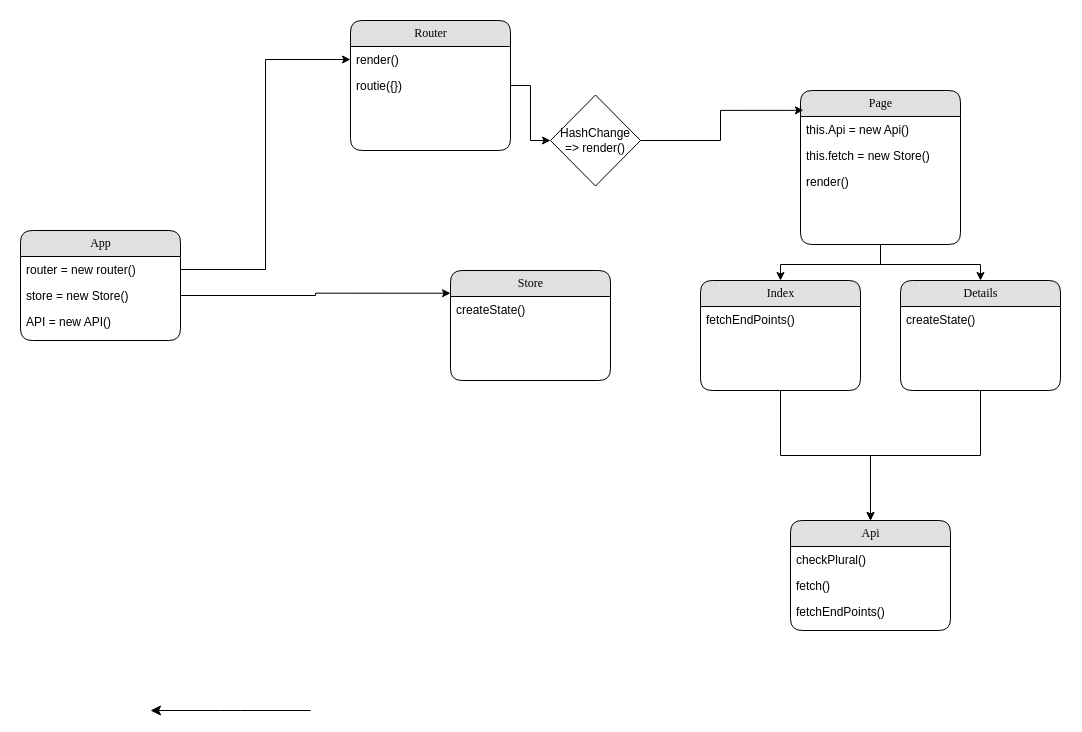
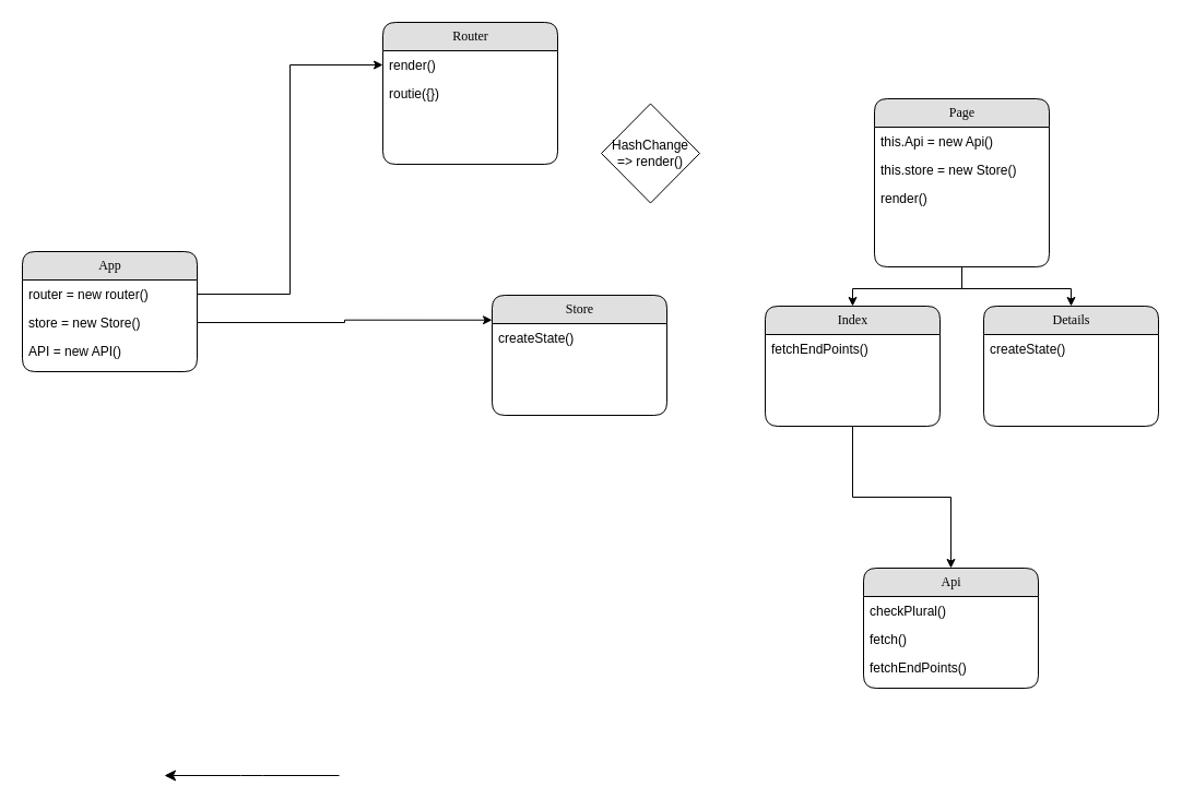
- <mxCell id="6" style="edgeStyle=orthogonalEdgeStyle;rounded=0;orthogonalLoop=1;jettySize=auto;html=1;" edge="1" parent="1" source="7" target="25"><mxGeometry relative="1" as="geometry" /></mxCell>
- <mxCell id="24" style="edgeStyle=orthogonalEdgeStyle;rounded=0;orthogonalLoop=1;jettySize=auto;html=1;entryX=0.018;entryY=-0.236;entryDx=0;entryDy=0;entryPerimeter=0;exitX=1;exitY=0.5;exitDx=0;exitDy=0;" edge="1" parent="1" source="25" target="13"><mxGeometry relative="1" as="geometry"><mxPoint x="780" y="47" as="targetPoint" /></mxGeometry></mxCell>
- <mxCell id="14" value="this.fetch = new Store()" style="text;html=1;strokeColor=none;fillColor=none;spacingLeft=4;spacingRight=4;whiteSpace=wrap;overflow=hidden;rotatable=0;points=[[0,0.5],[1,0.5]];portConstraint=eastwest;" parent="12" vertex="1"><mxGeometry y="52" width="160" height="26" as="geometry" /></mxCell>
+ <mxCell id="14" value="this.store = new Store()" style="text;html=1;strokeColor=none;fillColor=none;spacingLeft=4;spacingRight=4;whiteSpace=wrap;overflow=hidden;rotatable=0;points=[[0,0.5],[1,0.5]];portConstraint=eastwest;" parent="12" vertex="1"><mxGeometry y="52" width="160" height="26" as="geometry" /></mxCell>
- <mxCell id="29" style="edgeStyle=orthogonalEdgeStyle;rounded=0;orthogonalLoop=1;jettySize=auto;html=1;" edge="1" parent="1" source="30" target="19"><mxGeometry relative="1" as="geometry" /></mxCell>
